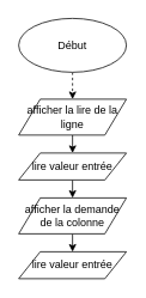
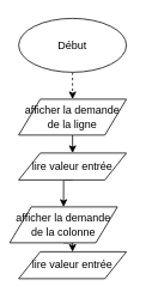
- <mxCell id="5" value="afficher la lire de la ligne" style="shape=parallelogram;perimeter=parallelogramPerimeter;whiteSpace=wrap;html=1;" vertex="1" parent="1"><mxGeometry x="20" y="110" width="120" height="40" as="geometry" /></mxCell>
+ <mxCell id="5" value="afficher la demande de la ligne" style="shape=parallelogram;perimeter=parallelogramPerimeter;whiteSpace=wrap;html=1;" vertex="1" parent="1"><mxGeometry x="20" y="110" width="120" height="40" as="geometry" /></mxCell>
- <mxCell id="9" value="afficher la demande de la colonne" style="shape=parallelogram;perimeter=parallelogramPerimeter;whiteSpace=wrap;html=1;" vertex="1" parent="1"><mxGeometry x="20" y="220" width="120" height="40" as="geometry" /></mxCell>
+ <mxCell id="9" value="afficher la demande de la colonne" style="shape=parallelogram;perimeter=parallelogramPerimeter;whiteSpace=wrap;html=1;" vertex="1" parent="1"><mxGeometry x="10" y="230" width="120" height="40" as="geometry" /></mxCell>
